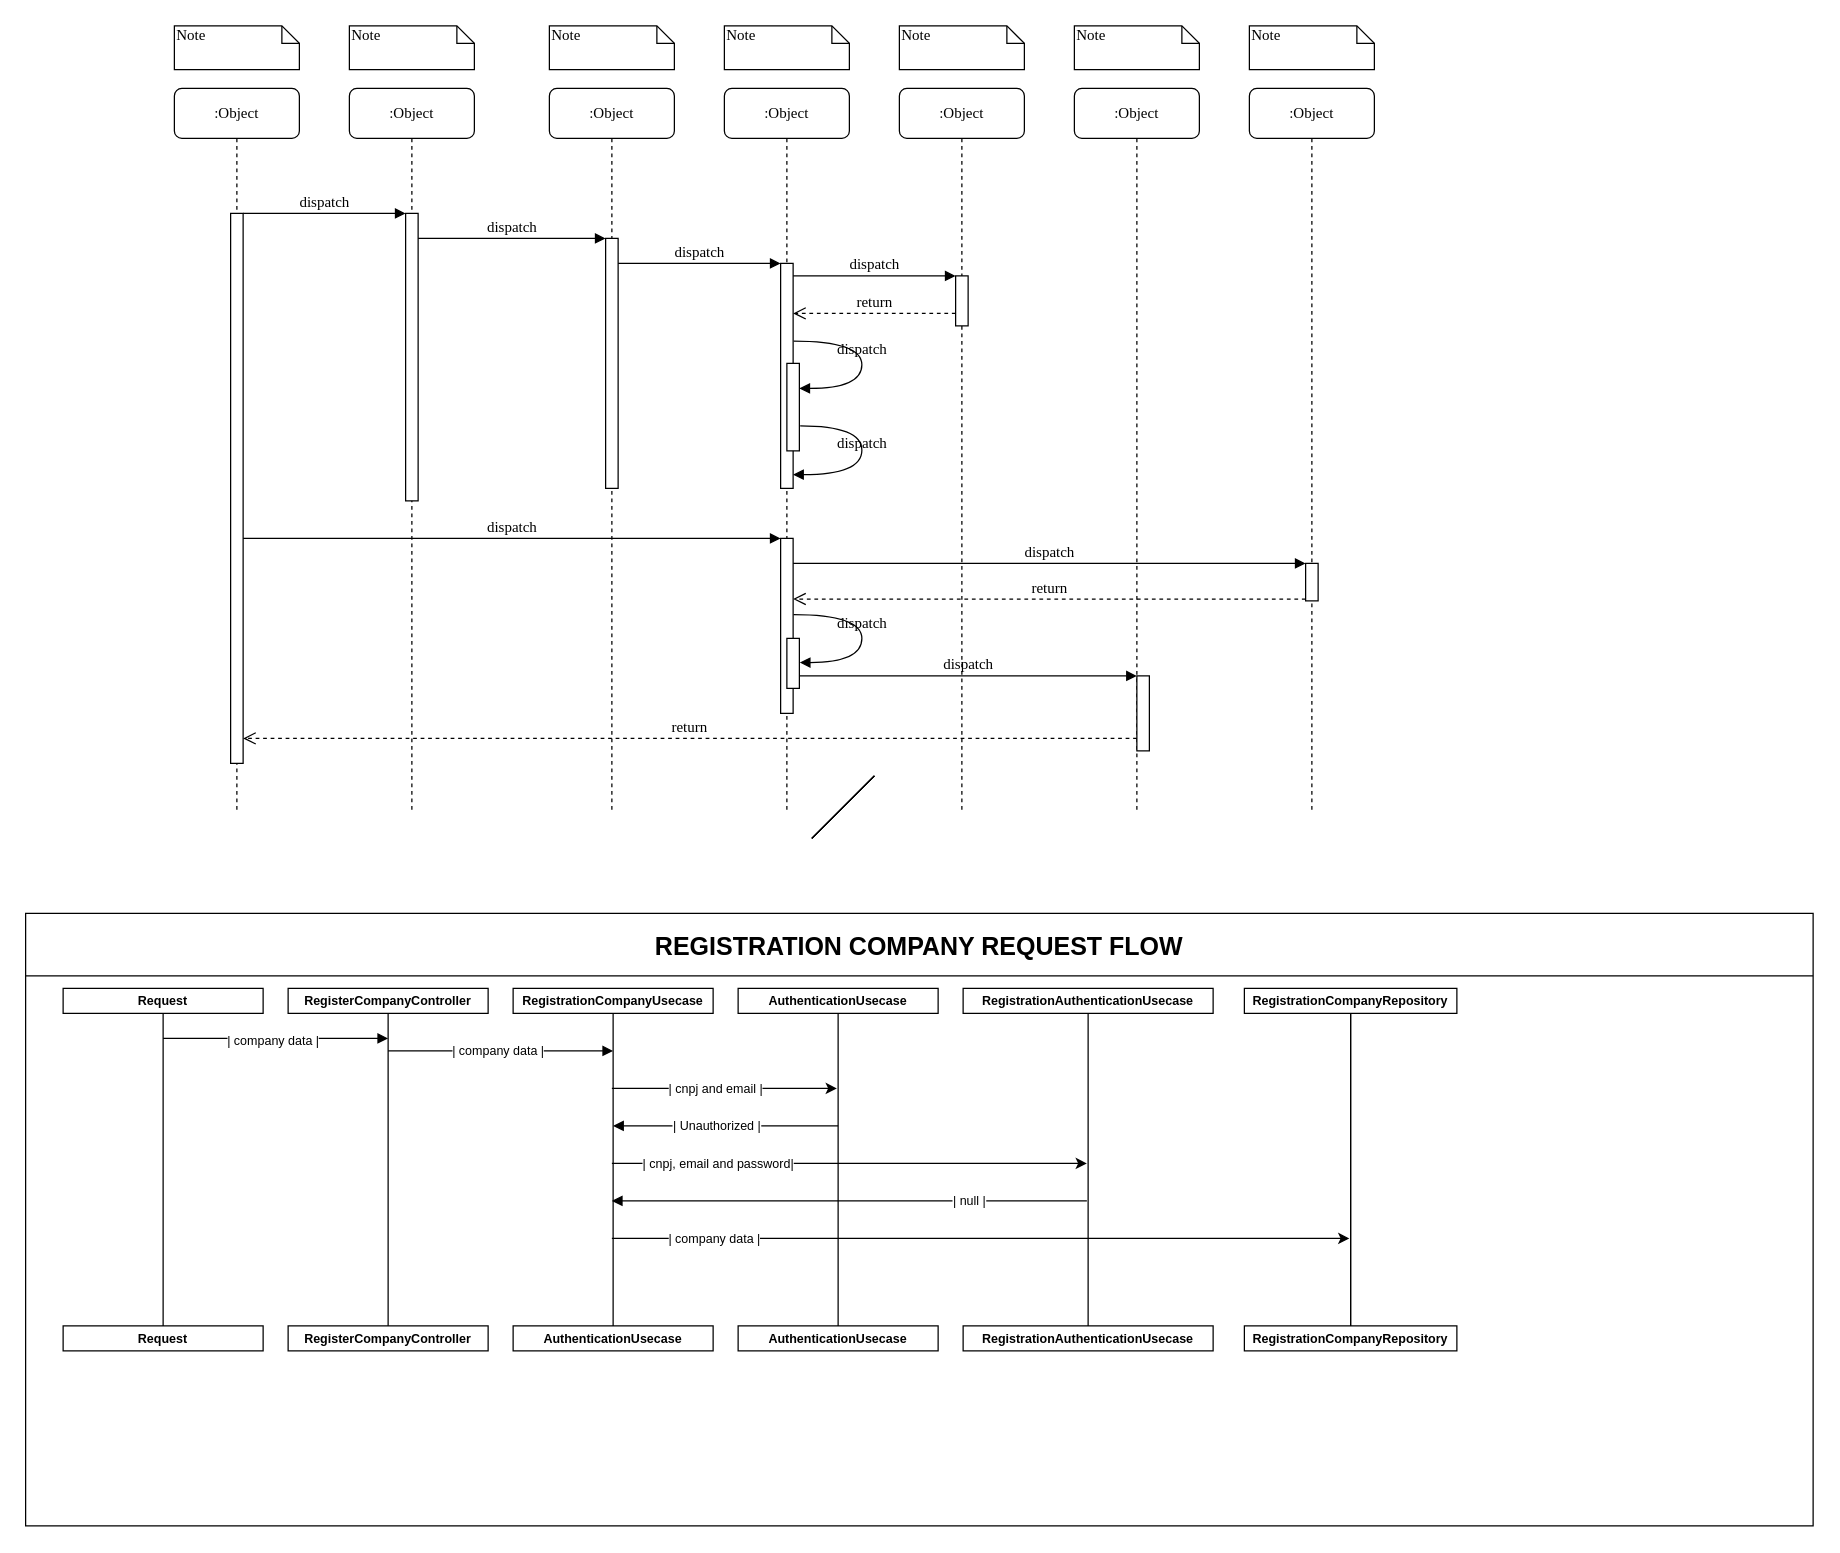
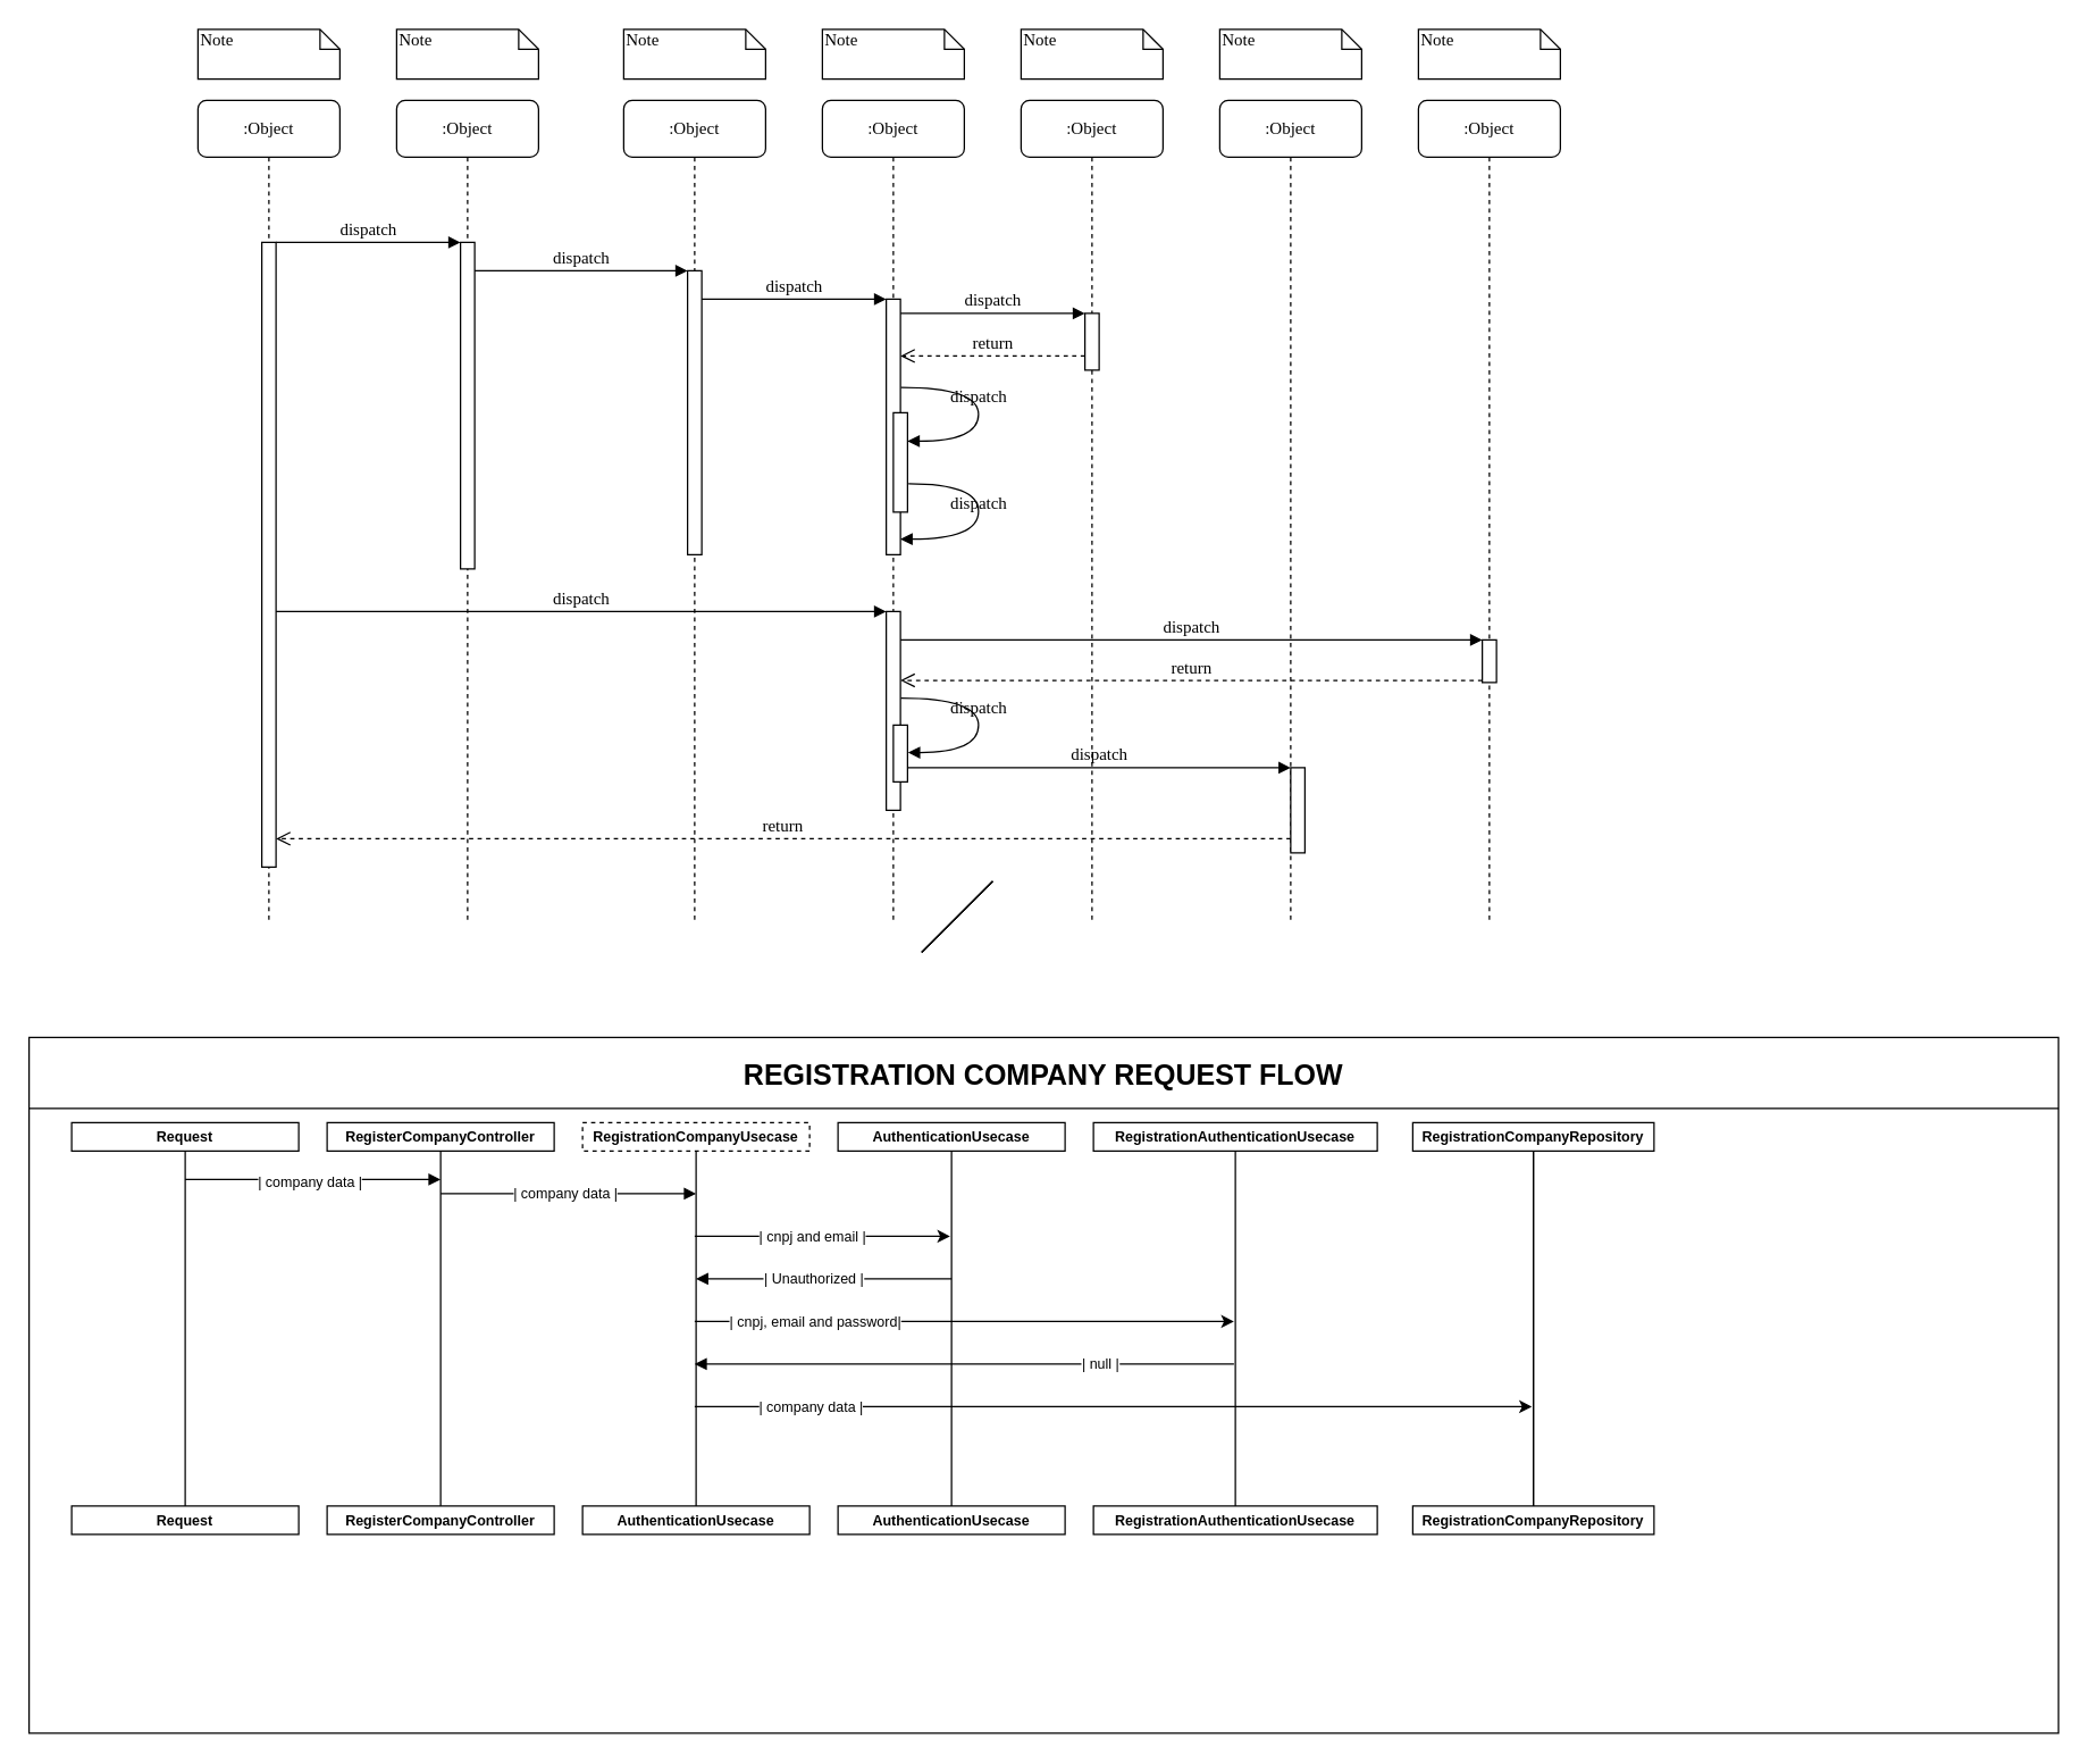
- <mxCell id="53" value="&lt;span style=&quot;font-weight: 700;&quot;&gt;RegistrationCompanyUsecase&lt;/span&gt;" style="rounded=0;whiteSpace=wrap;html=1;fontSize=10;" vertex="1" parent="52"><mxGeometry width="160" height="20" as="geometry" /></mxCell>
+ <mxCell id="53" value="&lt;span style=&quot;font-weight: 700;&quot;&gt;RegistrationCompanyUsecase&lt;/span&gt;" style="rounded=0;whiteSpace=wrap;html=1;fontSize=10;dashed=1;" vertex="1" parent="52"><mxGeometry width="160" height="20" as="geometry" /></mxCell>
